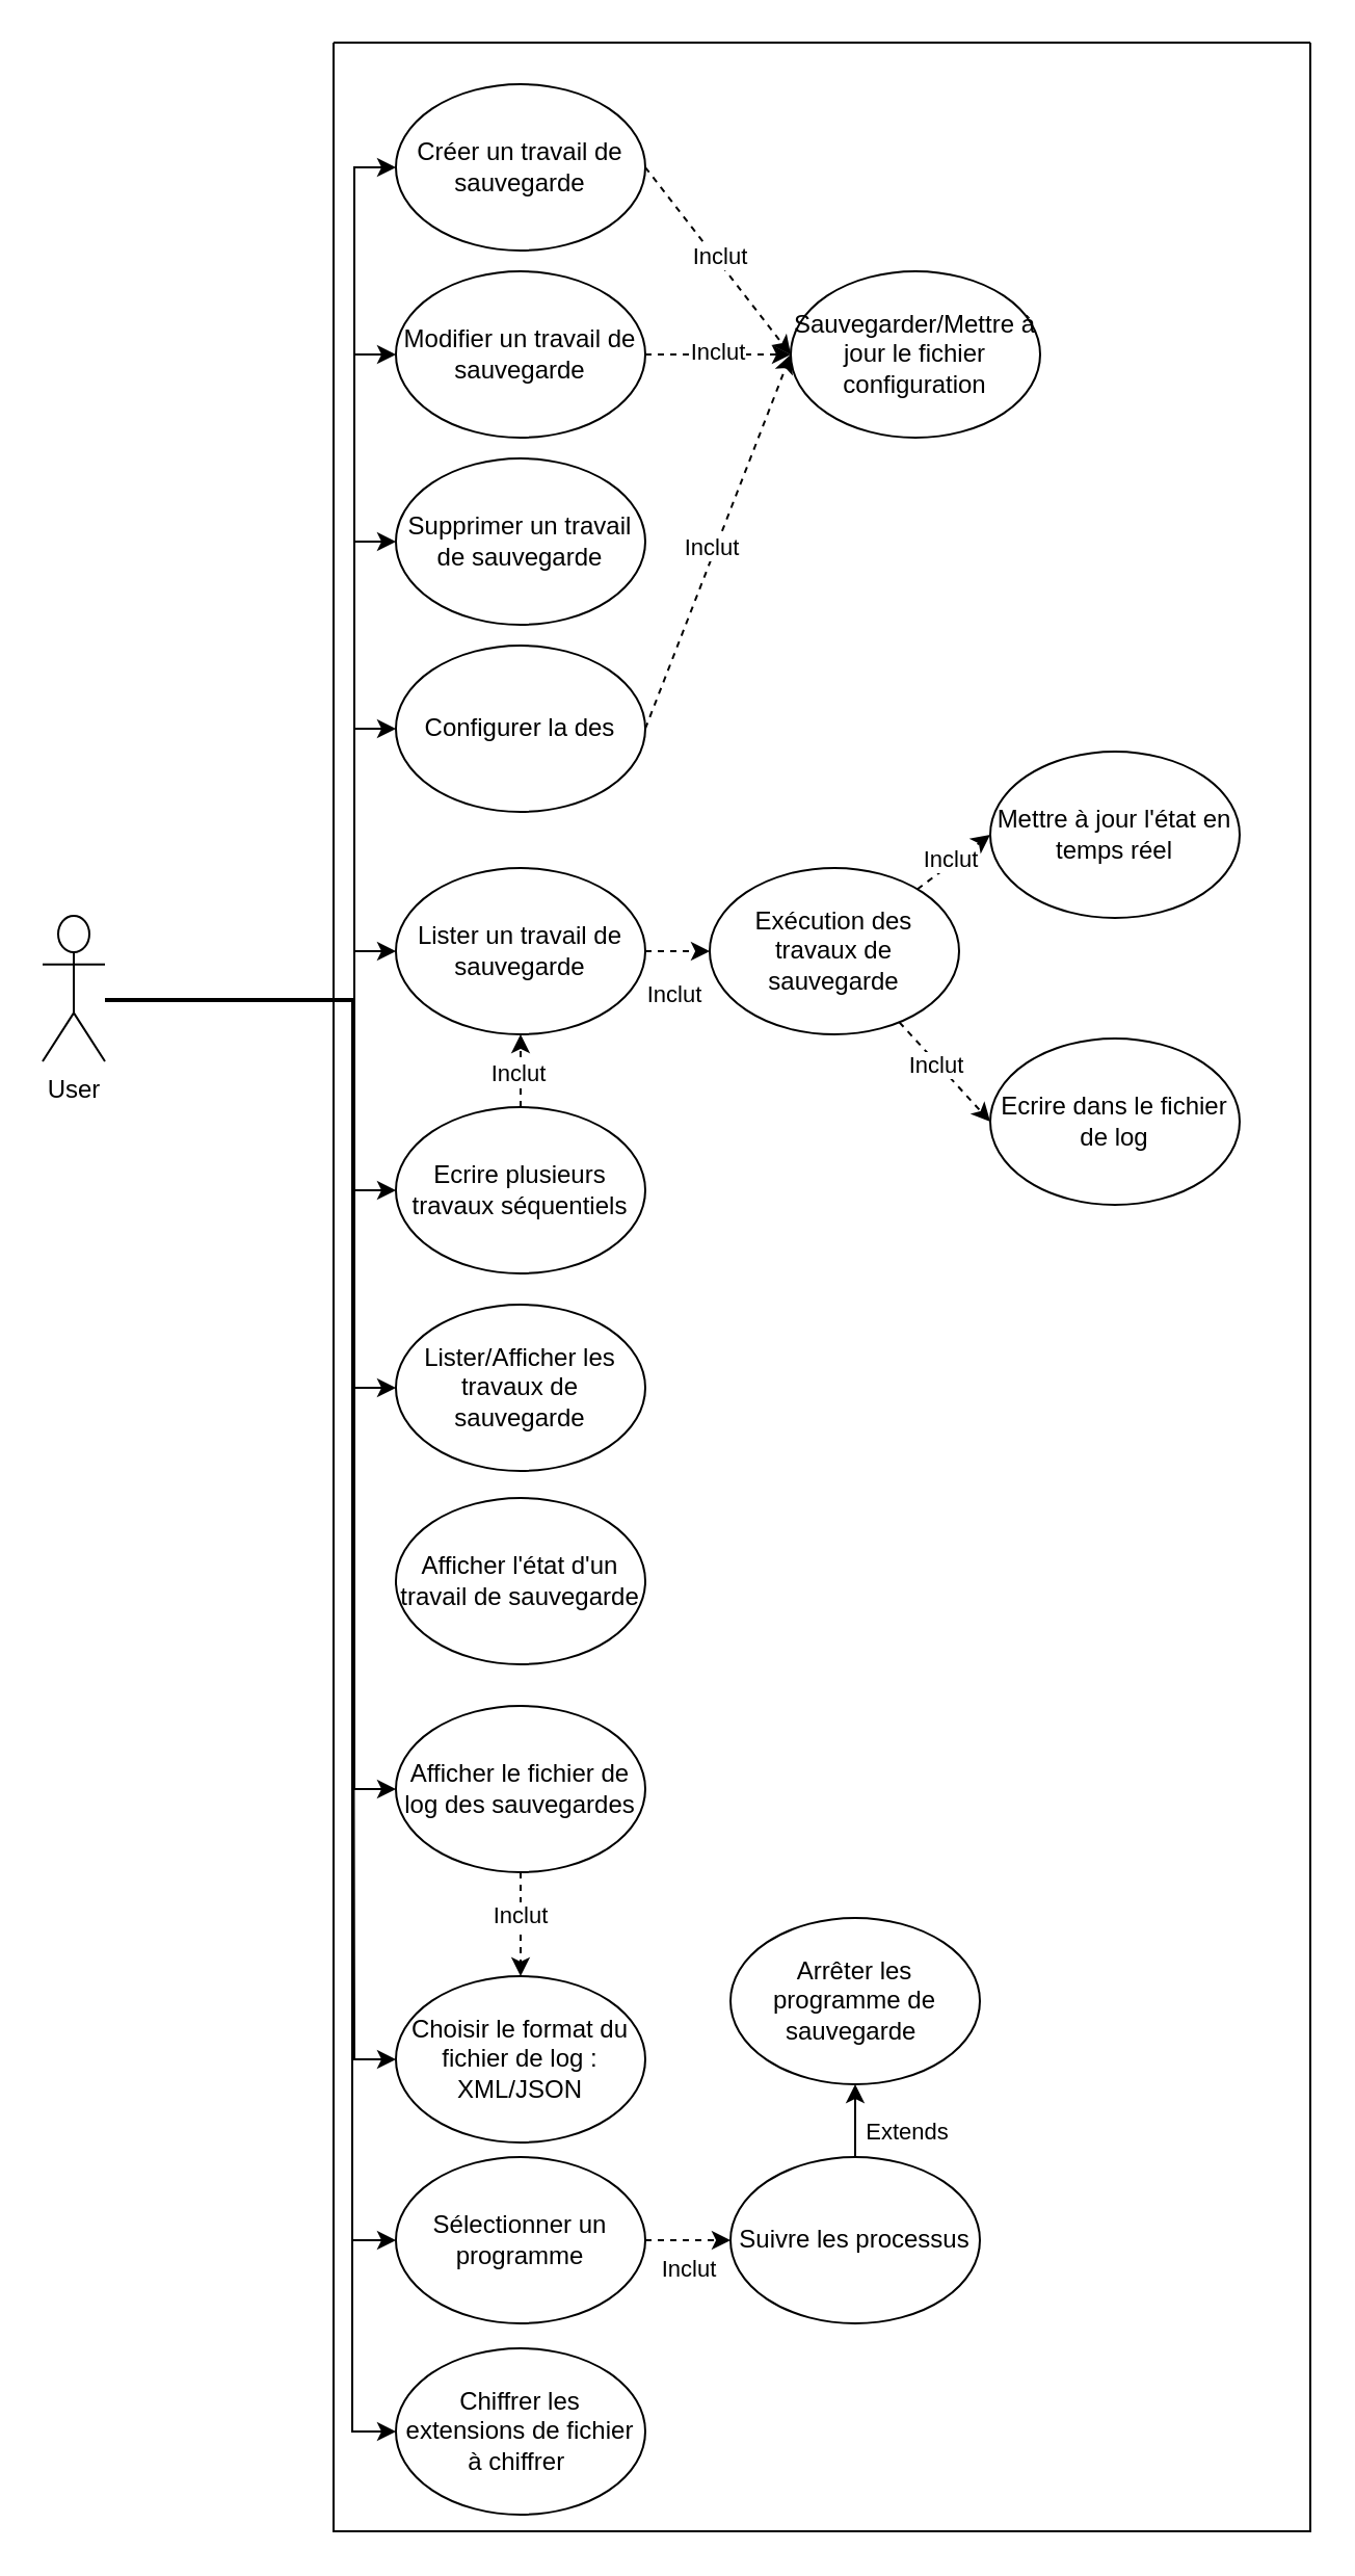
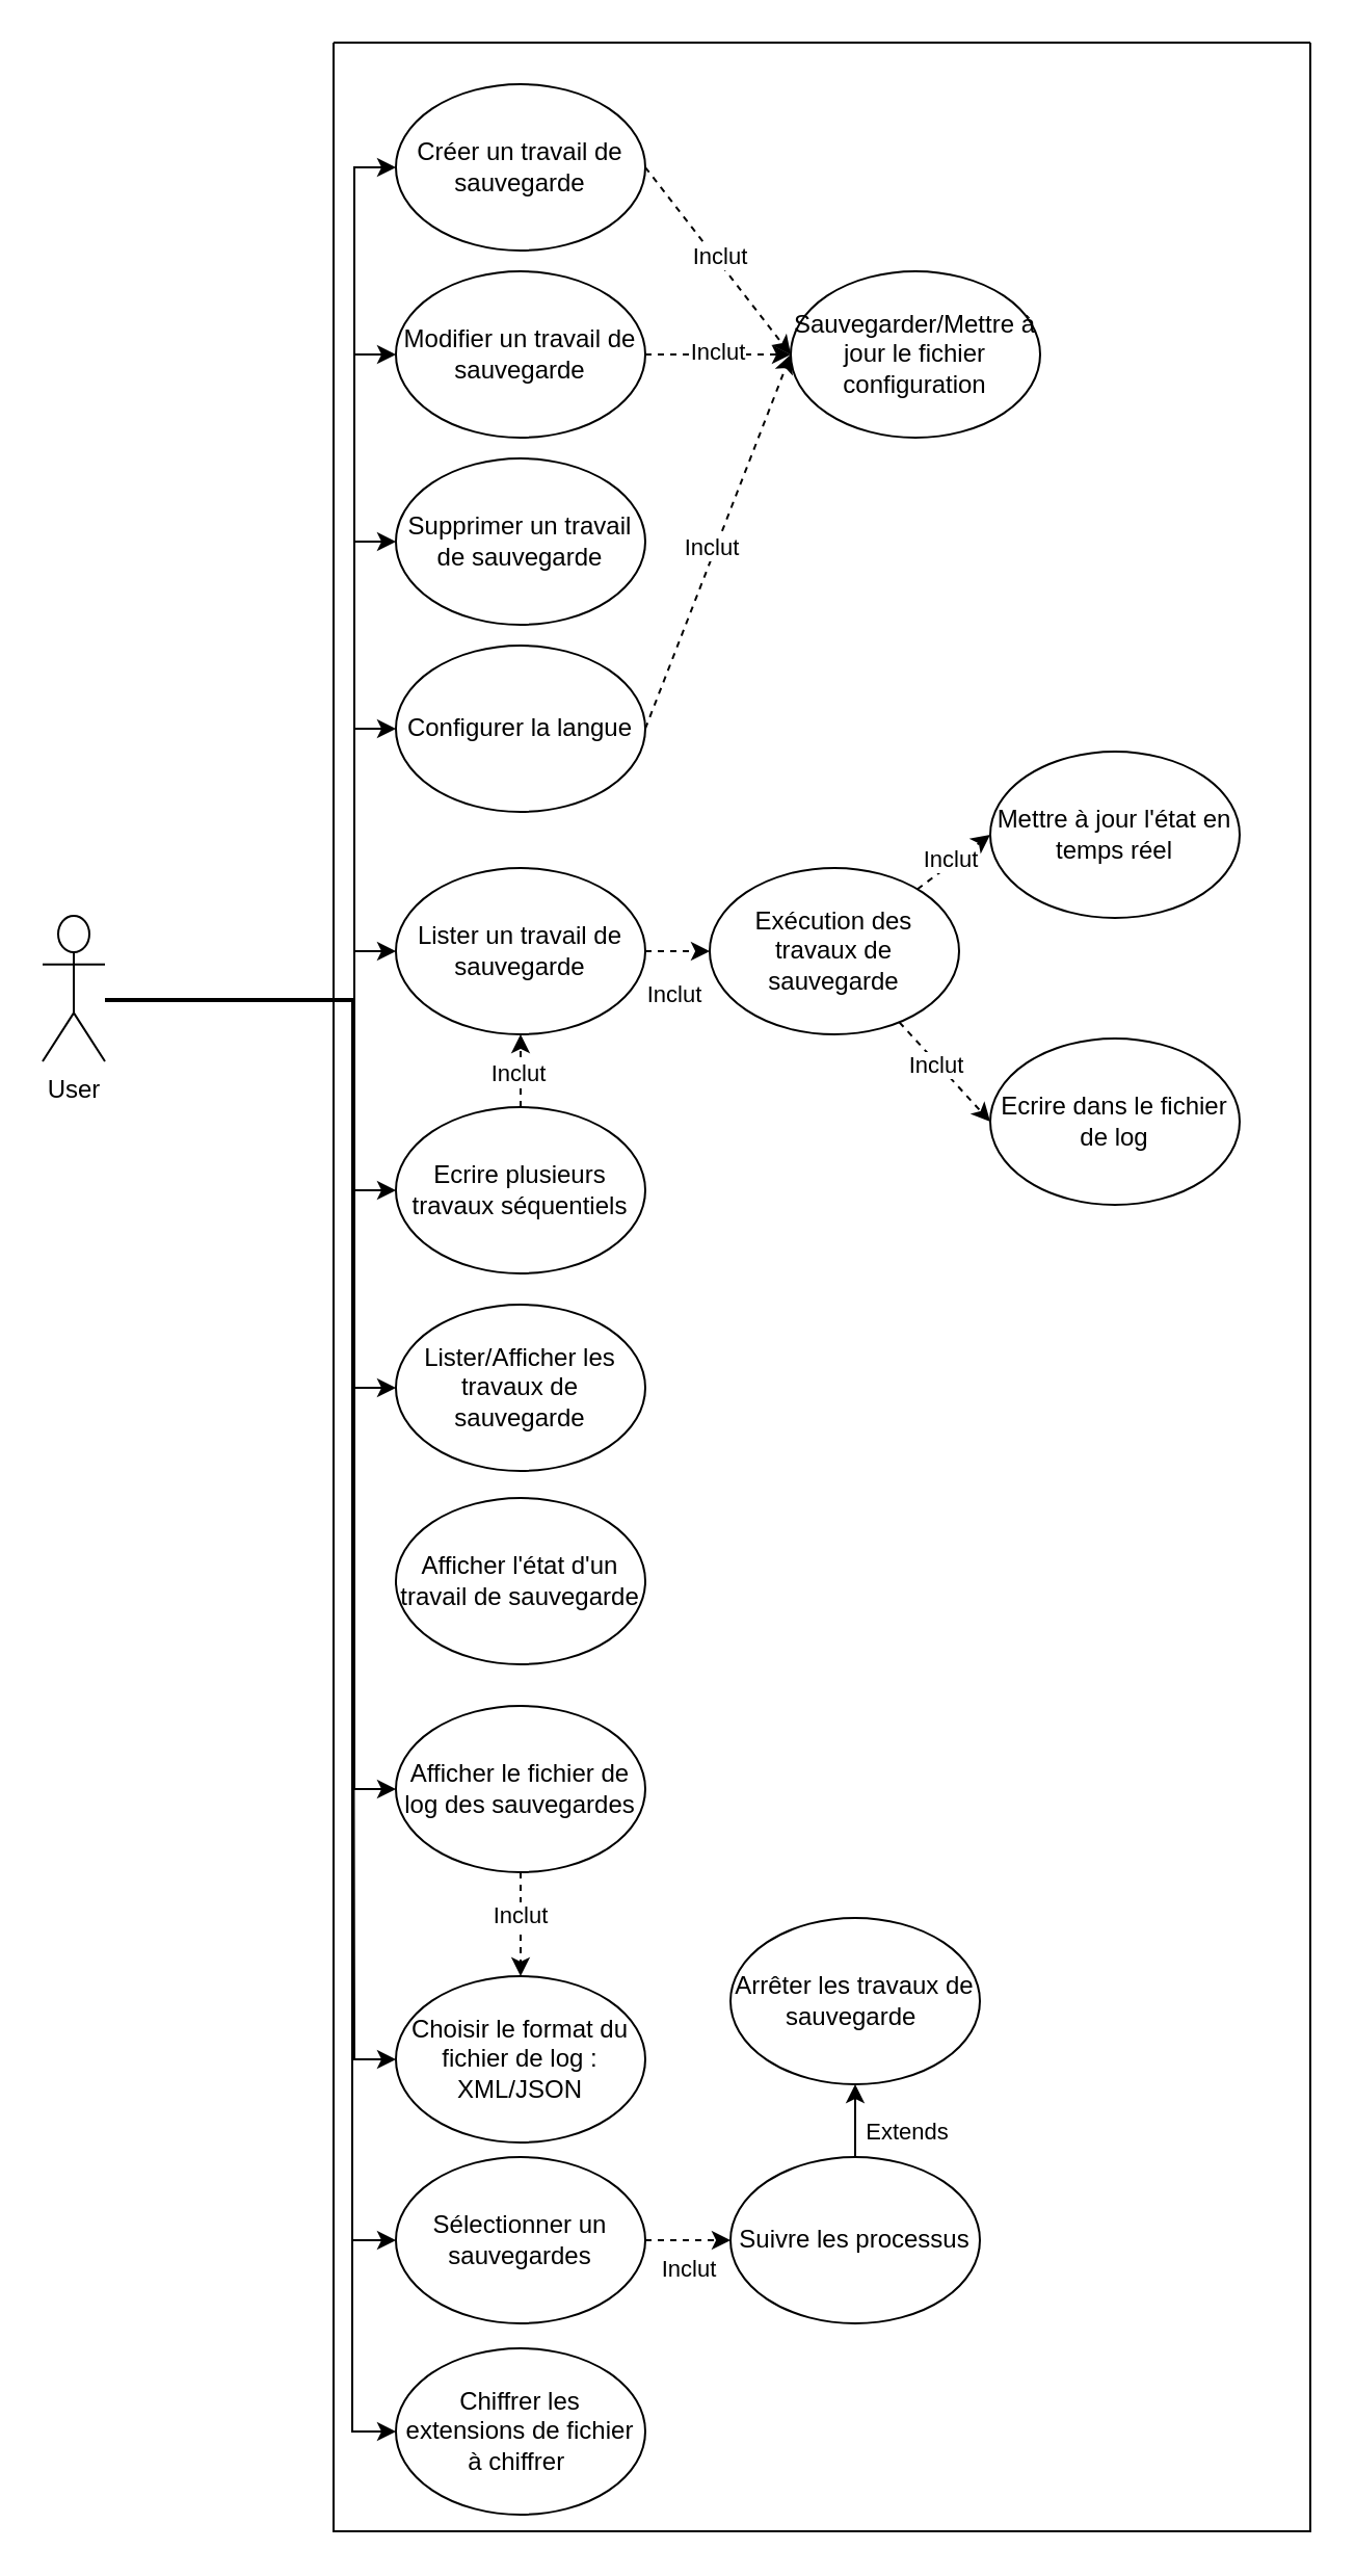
- <mxCell id="24" value="Configurer la des" style="ellipse;whiteSpace=wrap;html=1;" vertex="1" parent="2"><mxGeometry x="30" y="290" width="120" height="80" as="geometry" /></mxCell>
+ <mxCell id="24" value="Configurer la langue" style="ellipse;whiteSpace=wrap;html=1;" vertex="1" parent="2"><mxGeometry x="30" y="290" width="120" height="80" as="geometry" /></mxCell>
- <mxCell id="35" value="Arrêter les programme de sauvegarde&amp;nbsp;" style="ellipse;whiteSpace=wrap;html=1;" vertex="1" parent="2"><mxGeometry x="191" y="902" width="120" height="80" as="geometry" /></mxCell>
+ <mxCell id="35" value="Arrêter les travaux de sauvegarde&amp;nbsp;" style="ellipse;whiteSpace=wrap;html=1;" vertex="1" parent="2"><mxGeometry x="191" y="902" width="120" height="80" as="geometry" /></mxCell>
- <mxCell id="30" value="Sélectionner un programme" style="ellipse;whiteSpace=wrap;html=1;" vertex="1" parent="2"><mxGeometry x="30" y="1017" width="120" height="80" as="geometry" /></mxCell>
+ <mxCell id="30" value="Sélectionner un sauvegardes" style="ellipse;whiteSpace=wrap;html=1;" vertex="1" parent="2"><mxGeometry x="30" y="1017" width="120" height="80" as="geometry" /></mxCell>
